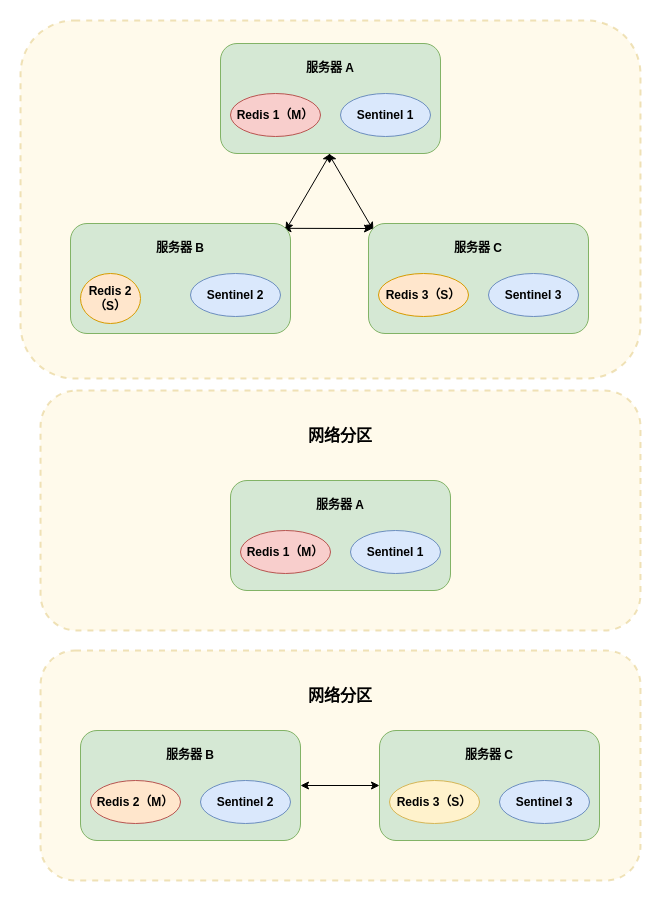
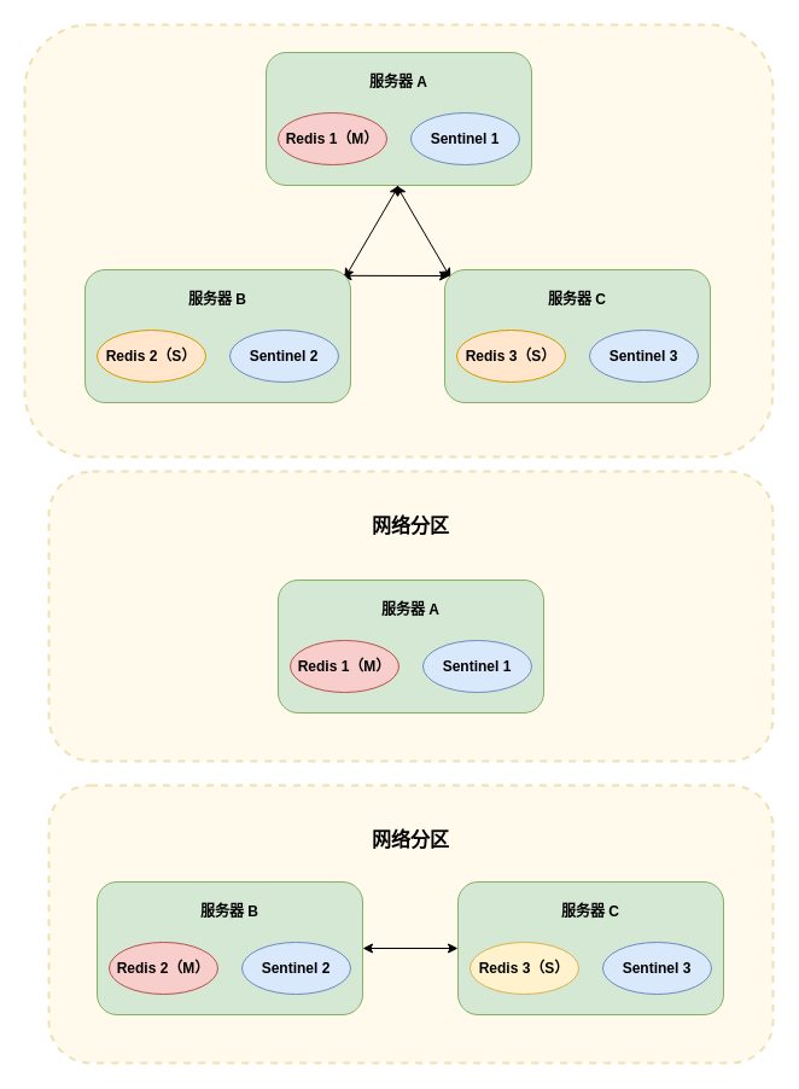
- <mxCell id="13" value="Redis 2（S）" style="ellipse;whiteSpace=wrap;html=1;fontStyle=1;fillColor=#ffe6cc;strokeColor=#d79b00;" parent="1" vertex="1"><mxGeometry x="80" y="273" width="60" height="50" as="geometry" /></mxCell>
+ <mxCell id="13" value="Redis 2（S）" style="ellipse;whiteSpace=wrap;html=1;fontStyle=1;fillColor=#ffe6cc;strokeColor=#d79b00;" parent="1" vertex="1"><mxGeometry x="80" y="273" width="90" height="43" as="geometry" /></mxCell>
- <mxCell id="27" value="Redis 2（M）" style="ellipse;whiteSpace=wrap;html=1;fontStyle=1;fillColor=#ffe6cc;strokeColor=#b85450;" parent="1" vertex="1"><mxGeometry x="90" y="780" width="90" height="43" as="geometry" /></mxCell>
+ <mxCell id="27" value="Redis 2（M）" style="ellipse;whiteSpace=wrap;html=1;fontStyle=1;fillColor=#f8cecc;strokeColor=#b85450;" parent="1" vertex="1"><mxGeometry x="90" y="780" width="90" height="43" as="geometry" /></mxCell>
